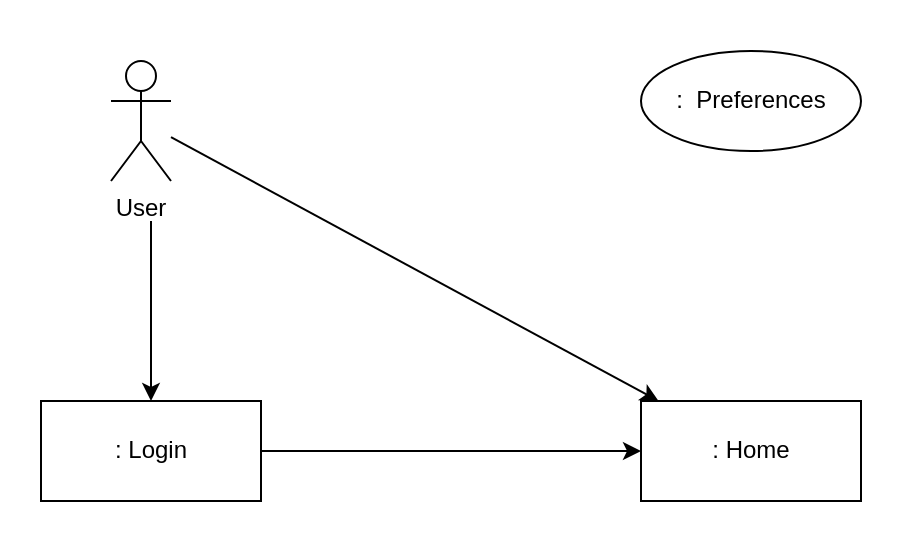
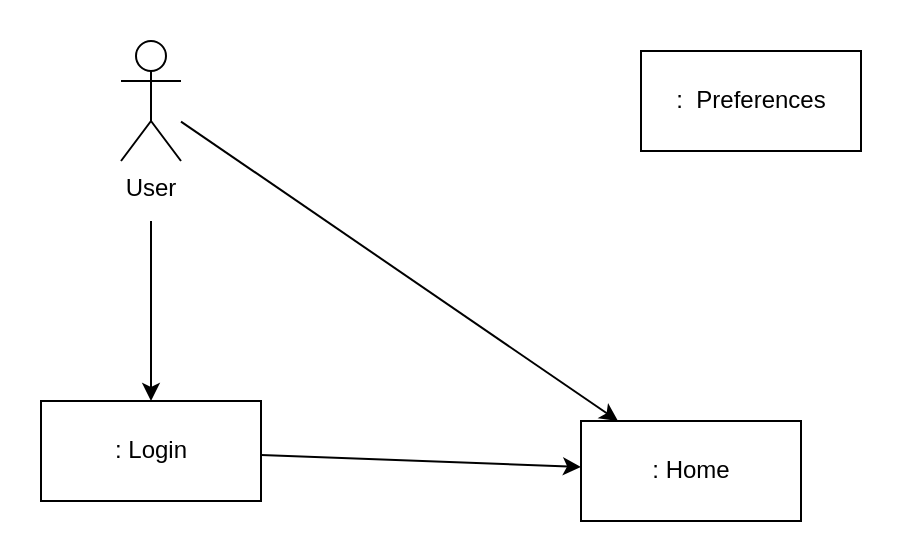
- <mxCell id="5" value=":&amp;nbsp; Preferences" style="ellipse;html=1;" vertex="1" parent="1"><mxGeometry x="320" y="25" width="110" height="50" as="geometry" /></mxCell>
+ <mxCell id="5" value=":&amp;nbsp; Preferences" style="html=1;" vertex="1" parent="1"><mxGeometry x="320" y="25" width="110" height="50" as="geometry" /></mxCell>
- <mxCell id="4" value="User" style="shape=umlActor;verticalLabelPosition=bottom;verticalAlign=top;html=1;" vertex="1" parent="1"><mxGeometry x="55" y="30" width="30" height="60" as="geometry" /></mxCell>
+ <mxCell id="4" value="User" style="shape=umlActor;verticalLabelPosition=bottom;verticalAlign=top;html=1;" vertex="1" parent="1"><mxGeometry x="60" y="20" width="30" height="60" as="geometry" /></mxCell>
- <mxCell id="8" value=": Home" style="html=1;" vertex="1" parent="1"><mxGeometry x="320" y="200" width="110" height="50" as="geometry" /></mxCell>
+ <mxCell id="8" value=": Home" style="html=1;" vertex="1" parent="1"><mxGeometry x="290" y="210" width="110" height="50" as="geometry" /></mxCell>
